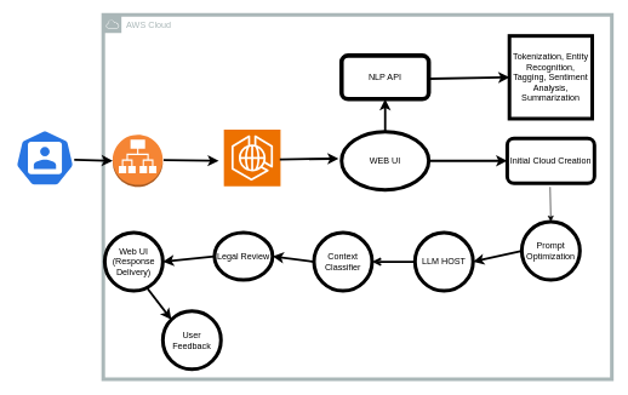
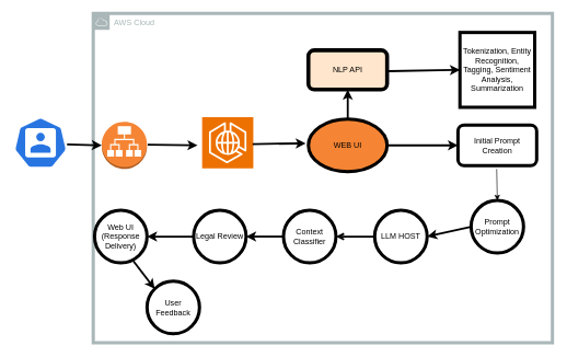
- <mxCell id="8" value="NLP API" style="rounded=1;whiteSpace=wrap;html=1;strokeWidth=6;" vertex="1" parent="1"><mxGeometry x="468.97" y="76" width="120" height="60" as="geometry" /></mxCell>
+ <mxCell id="8" value="NLP API" style="rounded=1;whiteSpace=wrap;html=1;strokeWidth=6;fillColor=#ffe6cc;" vertex="1" parent="1"><mxGeometry x="468.97" y="76" width="120" height="60" as="geometry" /></mxCell>
- <mxCell id="6" value="WEB UI" style="ellipse;whiteSpace=wrap;html=1;strokeWidth=5;" vertex="1" parent="1"><mxGeometry x="468.97" y="181" width="120" height="80" as="geometry" /></mxCell>
+ <mxCell id="6" value="WEB UI" style="ellipse;whiteSpace=wrap;html=1;strokeWidth=5;fillColor=#f58534;" vertex="1" parent="1"><mxGeometry x="468.97" y="181" width="120" height="80" as="geometry" /></mxCell>
- <mxCell id="7" value="Initial Cloud Creation" style="rounded=1;whiteSpace=wrap;html=1;strokeWidth=5;" vertex="1" parent="1"><mxGeometry x="697" y="190" width="120" height="62" as="geometry" /></mxCell>
+ <mxCell id="7" value="Initial Prompt Creation" style="rounded=1;whiteSpace=wrap;html=1;strokeWidth=5;" vertex="1" parent="1"><mxGeometry x="697" y="190" width="120" height="62" as="geometry" /></mxCell>
- <mxCell id="20" value="Legal Review" style="ellipse;whiteSpace=wrap;html=1;aspect=fixed;strokeWidth=5;" vertex="1" parent="1"><mxGeometry x="294" y="320" width="80" height="65" as="geometry" /></mxCell>
+ <mxCell id="20" value="Legal Review" style="ellipse;whiteSpace=wrap;html=1;aspect=fixed;strokeWidth=5;" vertex="1" parent="1"><mxGeometry x="294" y="320" width="80" height="80" as="geometry" /></mxCell>
